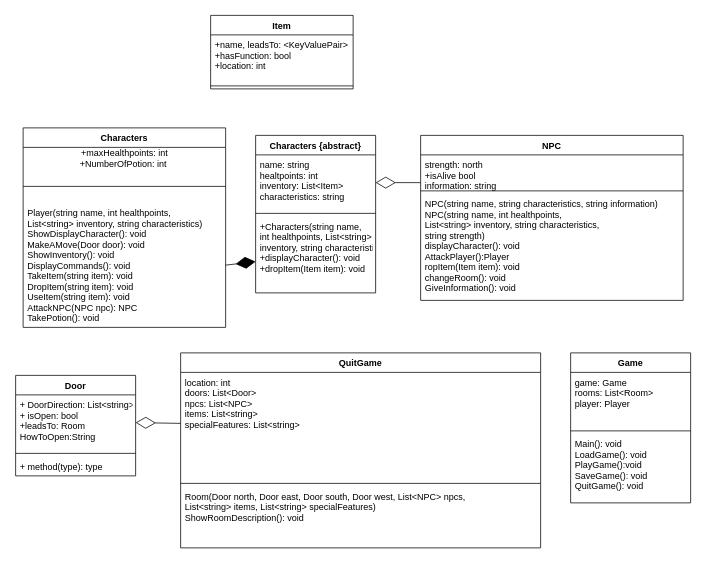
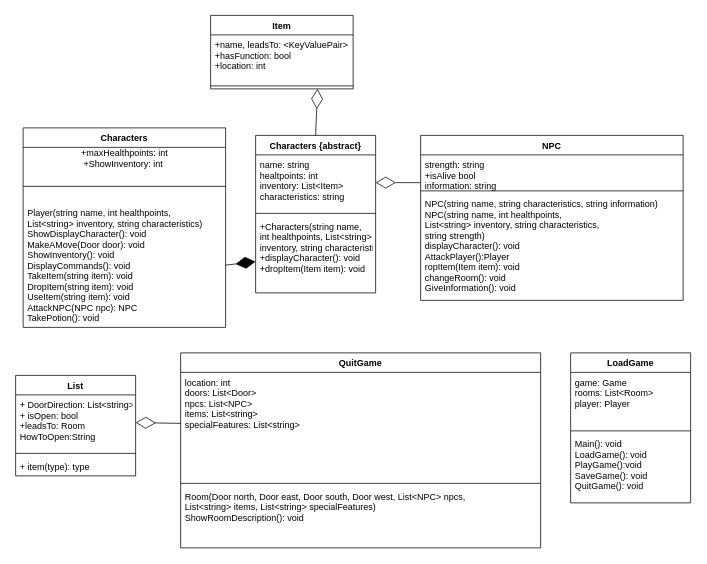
+ <mxCell id="32" value="" style="endArrow=diamondThin;endFill=0;endSize=24;html=1;exitX=0.5;exitY=0;exitDx=0;exitDy=0;entryX=0.75;entryY=1;entryDx=0;entryDy=0;" edge="1" parent="1" source="6" target="29"><mxGeometry width="160" relative="1" as="geometry"><mxPoint x="270" y="118" as="sourcePoint" /><mxPoint x="416" y="115" as="targetPoint" /></mxGeometry></mxCell>
- <mxCell id="3" value="+maxHealthpoints: int&lt;br&gt;+NumberOfPotion: int&amp;nbsp;" style="text;html=1;align=center;verticalAlign=middle;resizable=0;points=[];autosize=1;" parent="2" vertex="1"><mxGeometry y="26" width="270" height="30" as="geometry" /></mxCell>
+ <mxCell id="3" value="+maxHealthpoints: int&lt;br&gt;+ShowInventory: int&amp;nbsp;" style="text;html=1;align=center;verticalAlign=middle;resizable=0;points=[];autosize=1;" parent="2" vertex="1"><mxGeometry y="26" width="270" height="30" as="geometry" /></mxCell>
- <mxCell id="11" value="strength: north&#10;+isAlive bool&#10;information: string" style="text;strokeColor=none;fillColor=none;align=left;verticalAlign=top;spacingLeft=4;spacingRight=4;overflow=hidden;rotatable=0;points=[[0,0.5],[1,0.5]];portConstraint=eastwest;" parent="10" vertex="1"><mxGeometry y="26" width="350" height="44" as="geometry" /></mxCell>
+ <mxCell id="11" value="strength: string&#10;+isAlive bool&#10;information: string" style="text;strokeColor=none;fillColor=none;align=left;verticalAlign=top;spacingLeft=4;spacingRight=4;overflow=hidden;rotatable=0;points=[[0,0.5],[1,0.5]];portConstraint=eastwest;" parent="10" vertex="1"><mxGeometry y="26" width="350" height="44" as="geometry" /></mxCell>
- <mxCell id="25" value="Game" style="swimlane;fontStyle=1;align=center;verticalAlign=top;childLayout=stackLayout;horizontal=1;startSize=26;horizontalStack=0;resizeParent=1;resizeParentMax=0;resizeLast=0;collapsible=1;marginBottom=0;" parent="1" vertex="1"><mxGeometry x="760" y="470" width="160" height="200" as="geometry" /></mxCell>
+ <mxCell id="25" value="LoadGame" style="swimlane;fontStyle=1;align=center;verticalAlign=top;childLayout=stackLayout;horizontal=1;startSize=26;horizontalStack=0;resizeParent=1;resizeParentMax=0;resizeLast=0;collapsible=1;marginBottom=0;" parent="1" vertex="1"><mxGeometry x="760" y="470" width="160" height="200" as="geometry" /></mxCell>
- <mxCell id="16" value="Door" style="swimlane;fontStyle=1;align=center;verticalAlign=top;childLayout=stackLayout;horizontal=1;startSize=26;horizontalStack=0;resizeParent=1;resizeParentMax=0;resizeLast=0;collapsible=1;marginBottom=0;" parent="1" vertex="1"><mxGeometry x="20" y="500" width="160" height="134" as="geometry" /></mxCell>
+ <mxCell id="16" value="List" style="swimlane;fontStyle=1;align=center;verticalAlign=top;childLayout=stackLayout;horizontal=1;startSize=26;horizontalStack=0;resizeParent=1;resizeParentMax=0;resizeLast=0;collapsible=1;marginBottom=0;" parent="1" vertex="1"><mxGeometry x="20" y="500" width="160" height="134" as="geometry" /></mxCell>
- <mxCell id="19" value="+ method(type): type" style="text;strokeColor=none;fillColor=none;align=left;verticalAlign=top;spacingLeft=4;spacingRight=4;overflow=hidden;rotatable=0;points=[[0,0.5],[1,0.5]];portConstraint=eastwest;" parent="16" vertex="1"><mxGeometry y="108" width="160" height="26" as="geometry" /></mxCell>
+ <mxCell id="19" value="+ item(type): type" style="text;strokeColor=none;fillColor=none;align=left;verticalAlign=top;spacingLeft=4;spacingRight=4;overflow=hidden;rotatable=0;points=[[0,0.5],[1,0.5]];portConstraint=eastwest;" parent="16" vertex="1"><mxGeometry y="108" width="160" height="26" as="geometry" /></mxCell>
